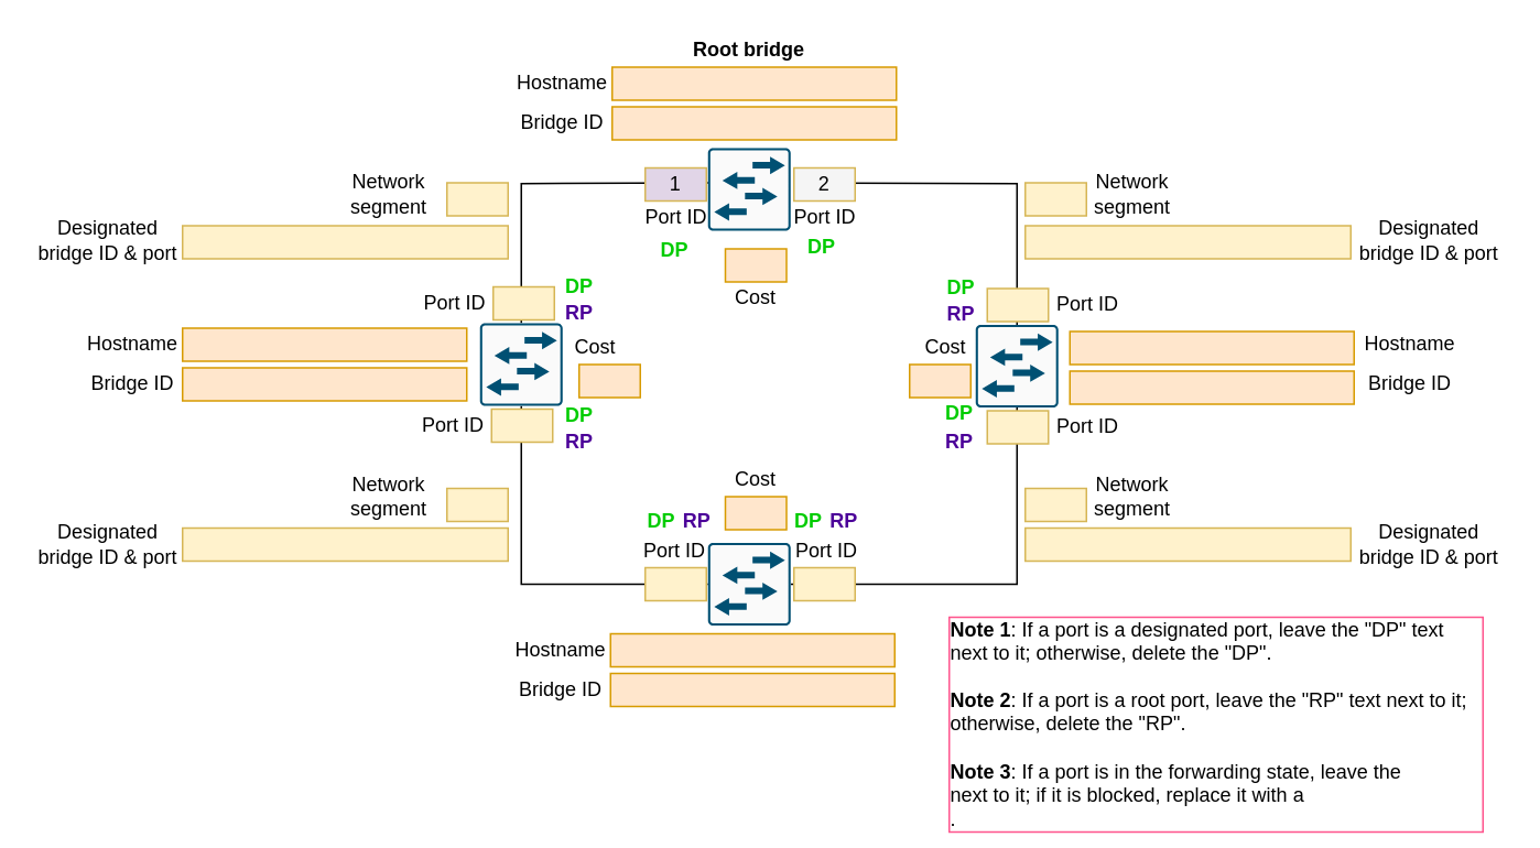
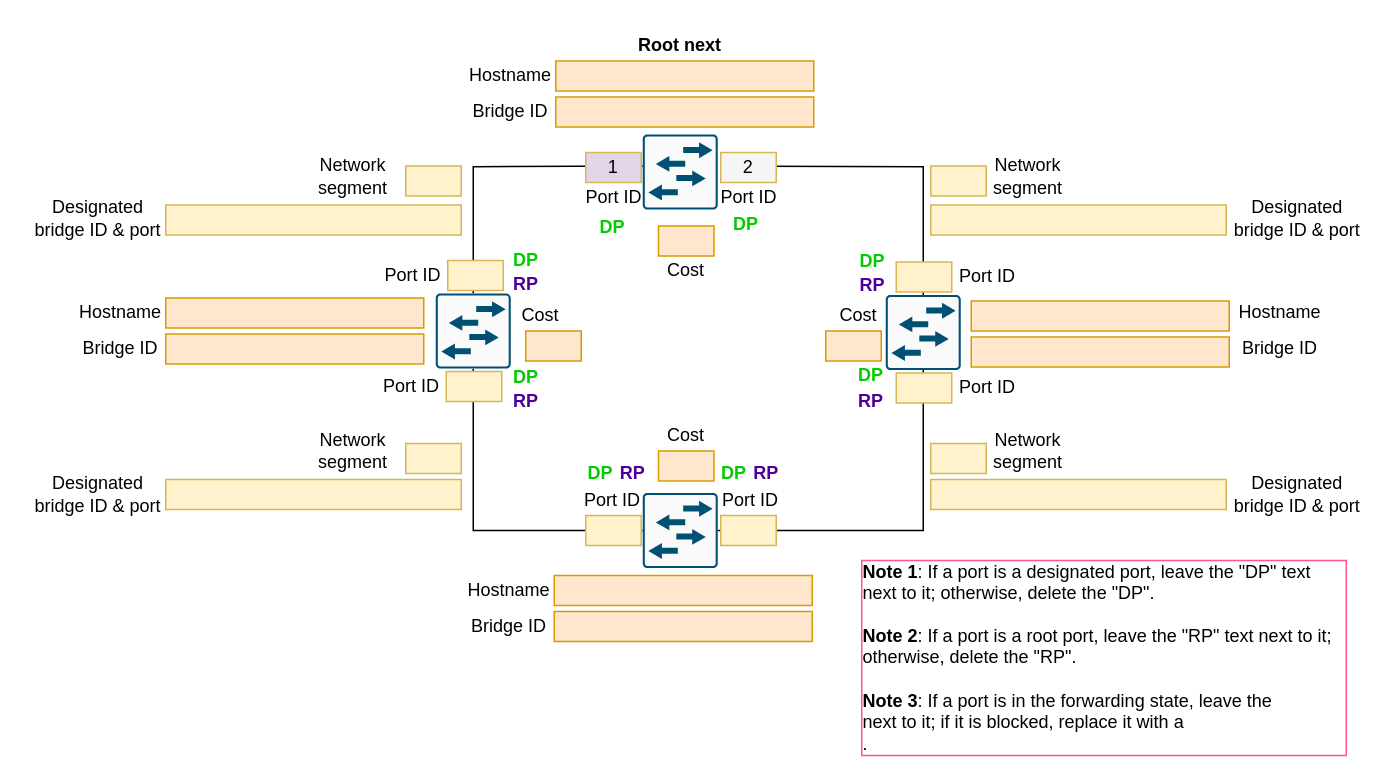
- <mxCell id="11" value="Root bridge" style="text;html=1;align=center;verticalAlign=middle;whiteSpace=wrap;rounded=0;fontStyle=1;" vertex="1" parent="1"><mxGeometry x="393" y="20" width="120" height="20" as="geometry" /></mxCell>
+ <mxCell id="11" value="Root next" style="text;html=1;align=center;verticalAlign=middle;whiteSpace=wrap;rounded=0;fontStyle=1;" vertex="1" parent="1"><mxGeometry x="393" y="20" width="120" height="20" as="geometry" /></mxCell>
